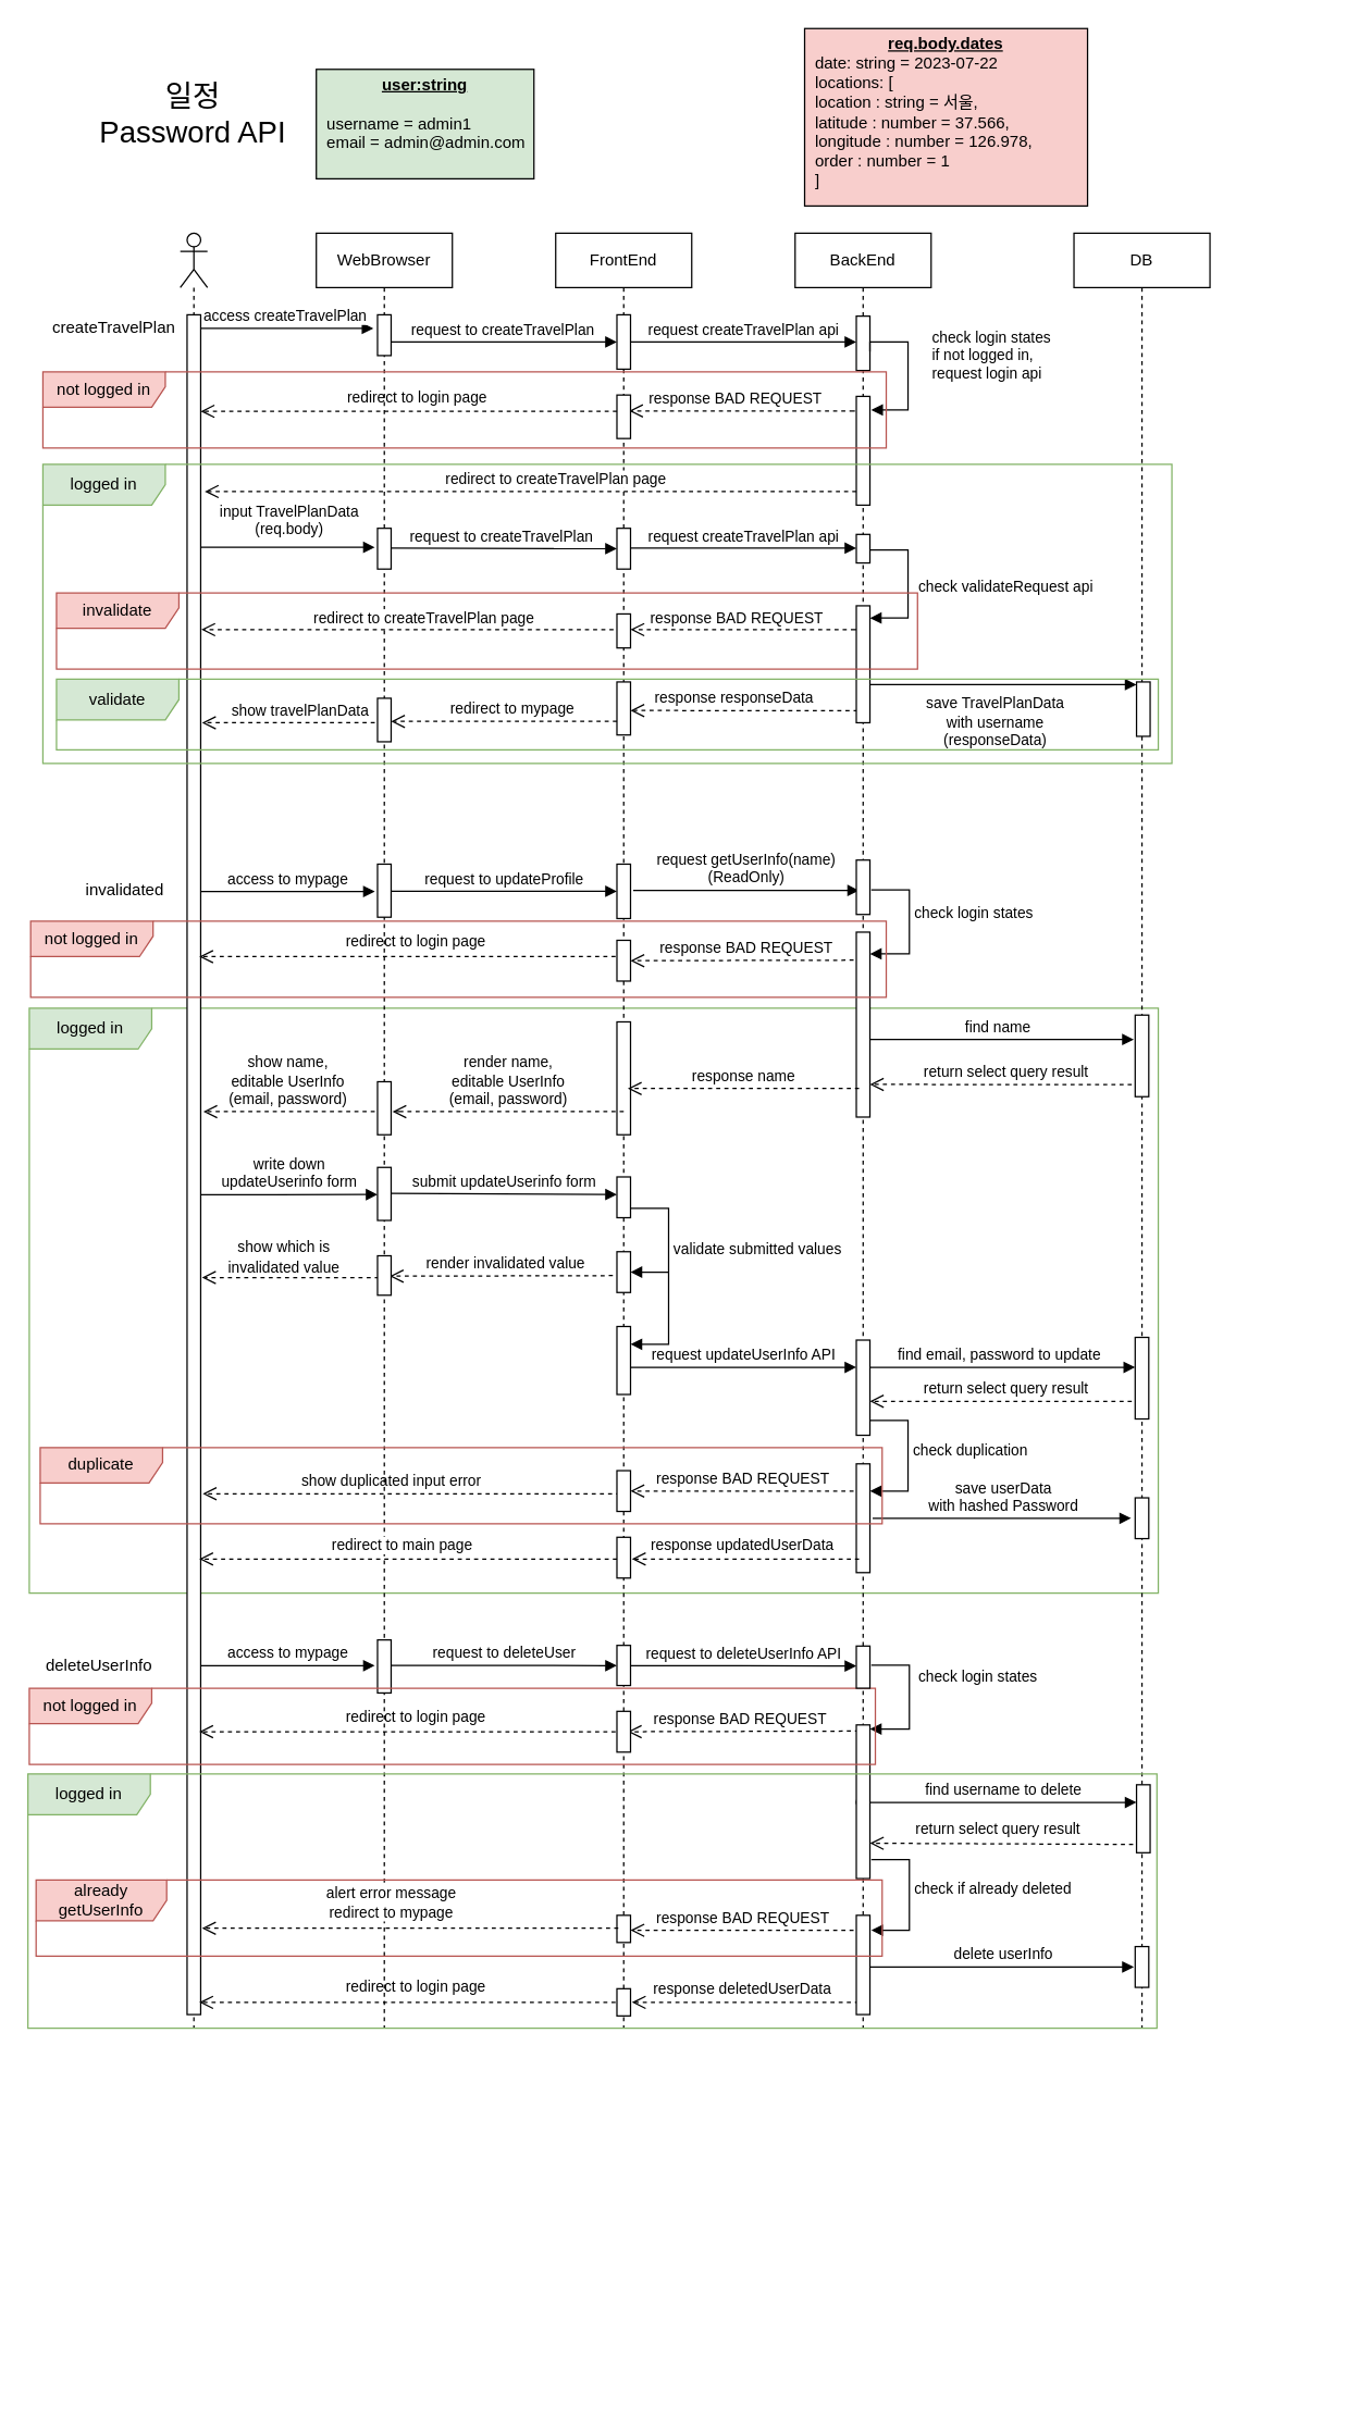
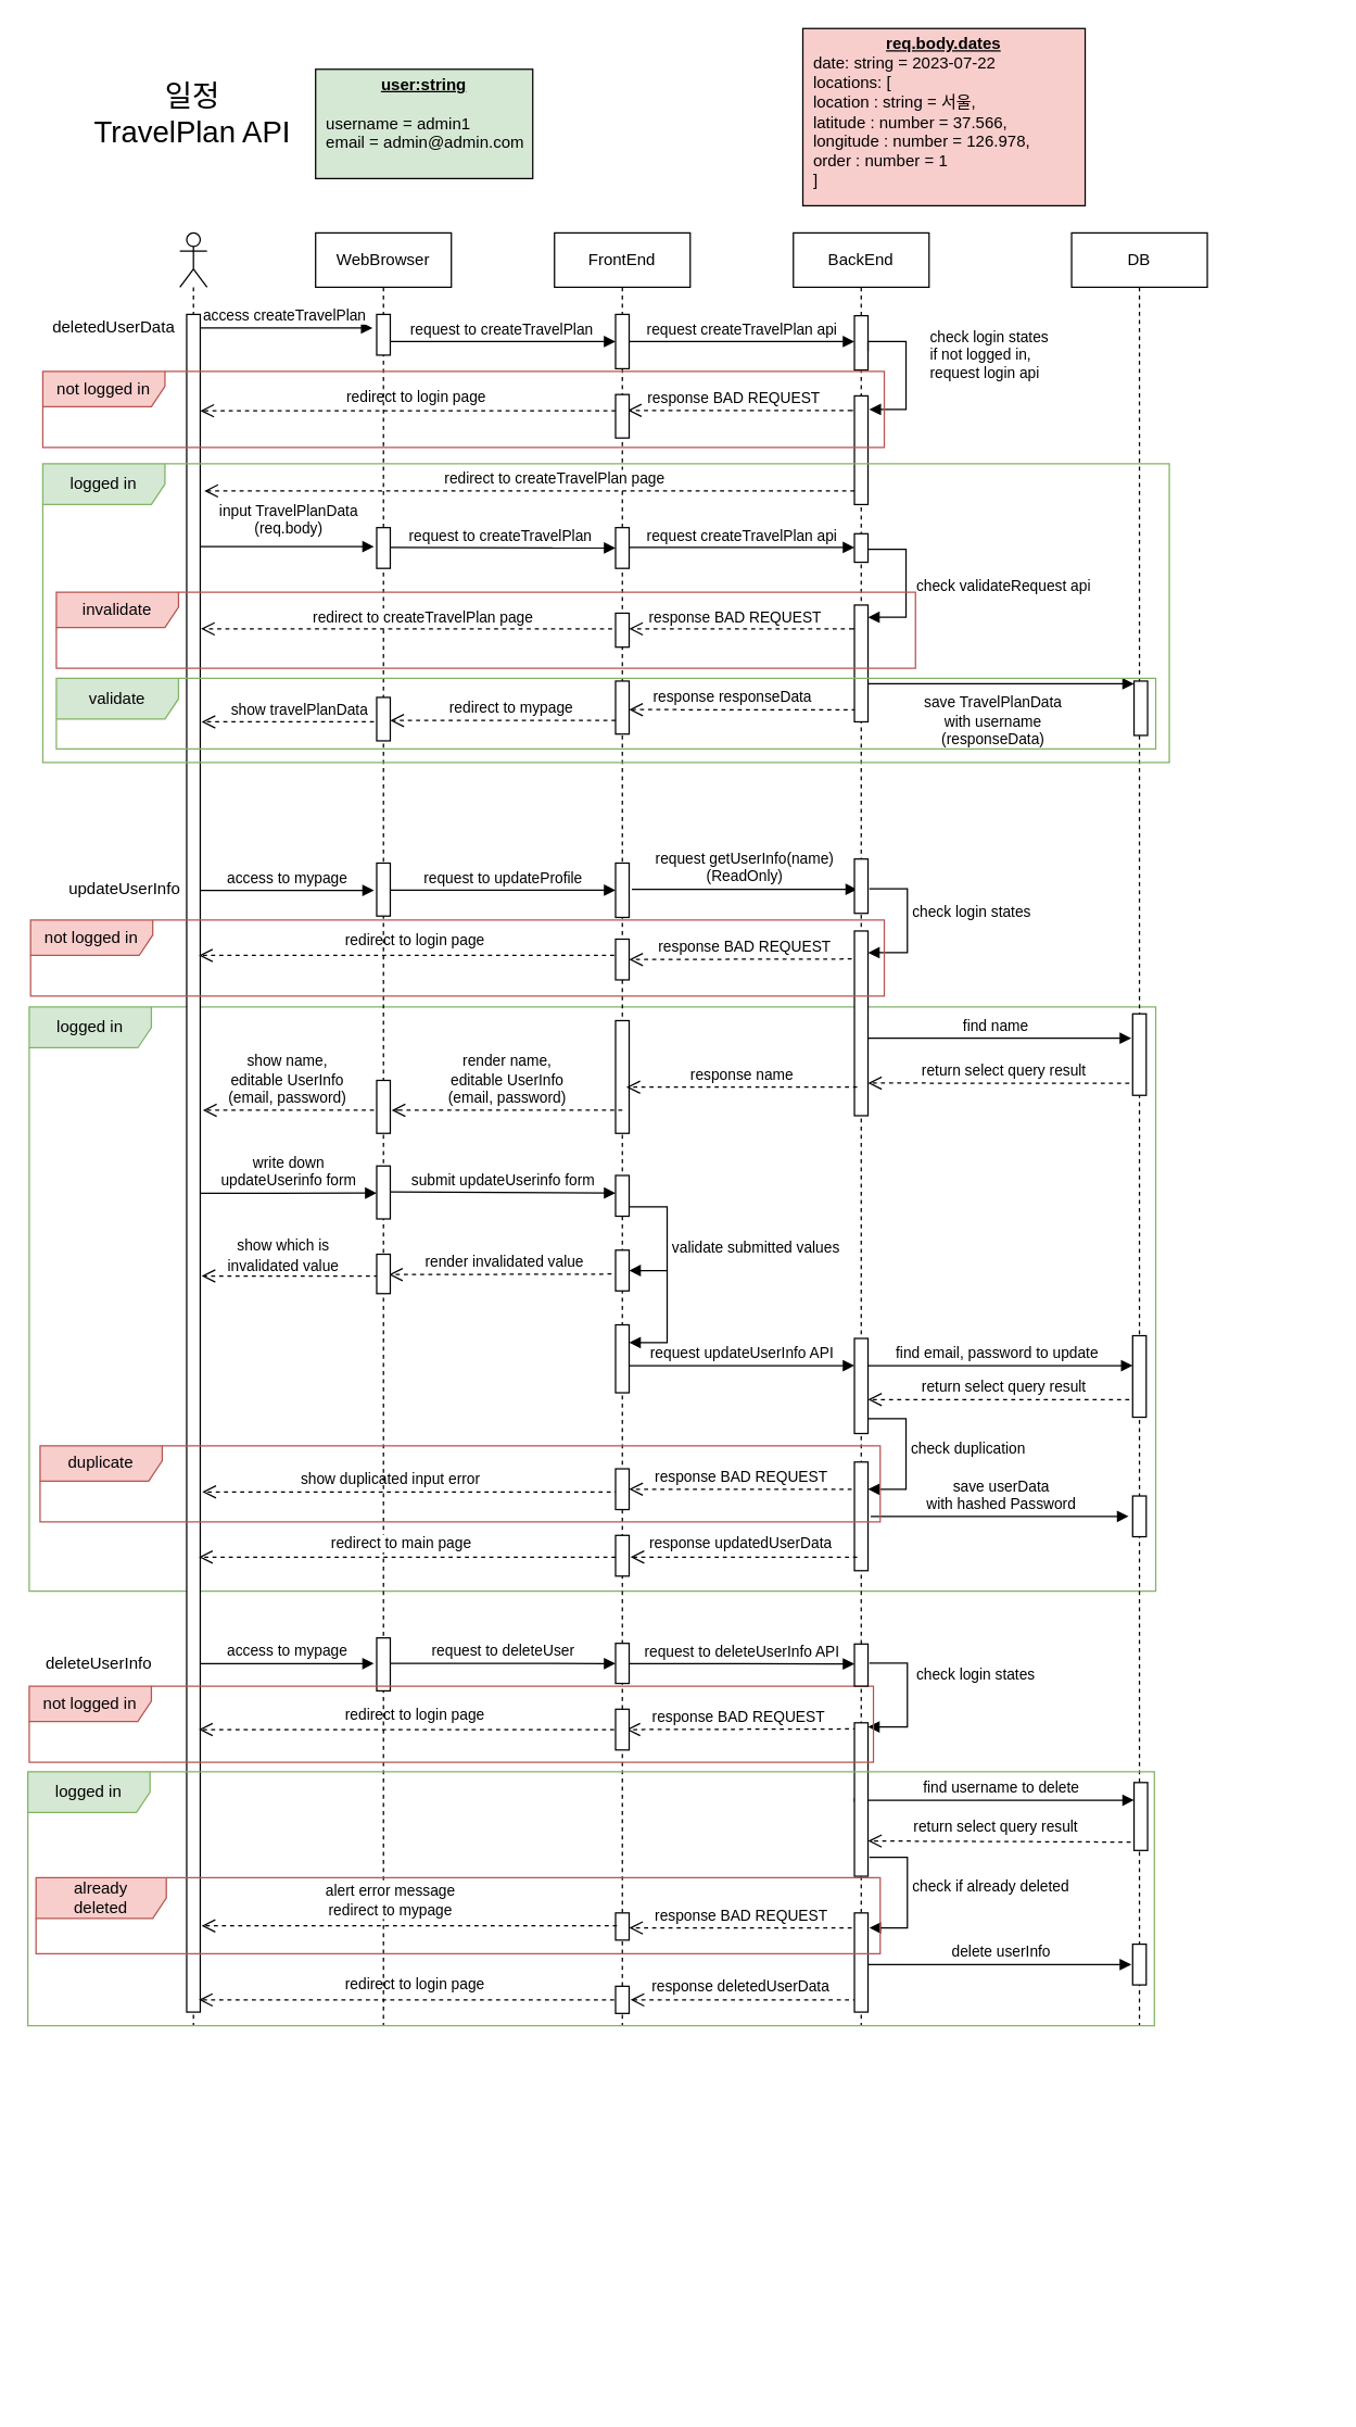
- <mxCell id="35" value="&lt;font style=&quot;font-size: 22px;&quot;&gt;일정&lt;br&gt;Password API&lt;br&gt;&lt;/font&gt;" style="text;html=1;strokeColor=none;fillColor=none;align=center;verticalAlign=middle;whiteSpace=wrap;rounded=0;" parent="1" vertex="1"><mxGeometry x="22" y="46" width="239" height="75" as="geometry" /></mxCell>
+ <mxCell id="35" value="&lt;font style=&quot;font-size: 22px;&quot;&gt;일정&lt;br&gt;TravelPlan API&lt;br&gt;&lt;/font&gt;" style="text;html=1;strokeColor=none;fillColor=none;align=center;verticalAlign=middle;whiteSpace=wrap;rounded=0;" parent="1" vertex="1"><mxGeometry x="22" y="46" width="239" height="75" as="geometry" /></mxCell>
- <mxCell id="51" value="createTravelPlan" style="text;html=1;align=center;verticalAlign=middle;resizable=0;points=[];autosize=1;strokeColor=none;fillColor=none;fontSize=12;fontFamily=Helvetica;fontColor=default;" parent="1" vertex="1"><mxGeometry x="28" y="226" width="110" height="30" as="geometry" /></mxCell>
+ <mxCell id="51" value="deletedUserData" style="text;html=1;align=center;verticalAlign=middle;resizable=0;points=[];autosize=1;strokeColor=none;fillColor=none;fontSize=12;fontFamily=Helvetica;fontColor=default;" parent="1" vertex="1"><mxGeometry x="28" y="226" width="110" height="30" as="geometry" /></mxCell>
- <mxCell id="52" value="invalidated" style="text;html=1;align=center;verticalAlign=middle;resizable=0;points=[];autosize=1;strokeColor=none;fillColor=none;fontSize=12;fontFamily=Helvetica;fontColor=default;" parent="1" vertex="1"><mxGeometry x="36" y="639" width="110" height="30" as="geometry" /></mxCell>
+ <mxCell id="52" value="updateUserInfo" style="text;html=1;align=center;verticalAlign=middle;resizable=0;points=[];autosize=1;strokeColor=none;fillColor=none;fontSize=12;fontFamily=Helvetica;fontColor=default;" parent="1" vertex="1"><mxGeometry x="36" y="639" width="110" height="30" as="geometry" /></mxCell>
- <mxCell id="116" value="already&lt;br&gt;getUserInfo" style="shape=umlFrame;whiteSpace=wrap;html=1;pointerEvents=0;fillColor=#f8cecc;strokeColor=#b85450;width=96;height=30;" parent="1" vertex="1"><mxGeometry x="26" y="1382" width="622" height="56" as="geometry" /></mxCell>
+ <mxCell id="116" value="already&lt;br&gt;deleted" style="shape=umlFrame;whiteSpace=wrap;html=1;pointerEvents=0;fillColor=#f8cecc;strokeColor=#b85450;width=96;height=30;" parent="1" vertex="1"><mxGeometry x="26" y="1382" width="622" height="56" as="geometry" /></mxCell>
